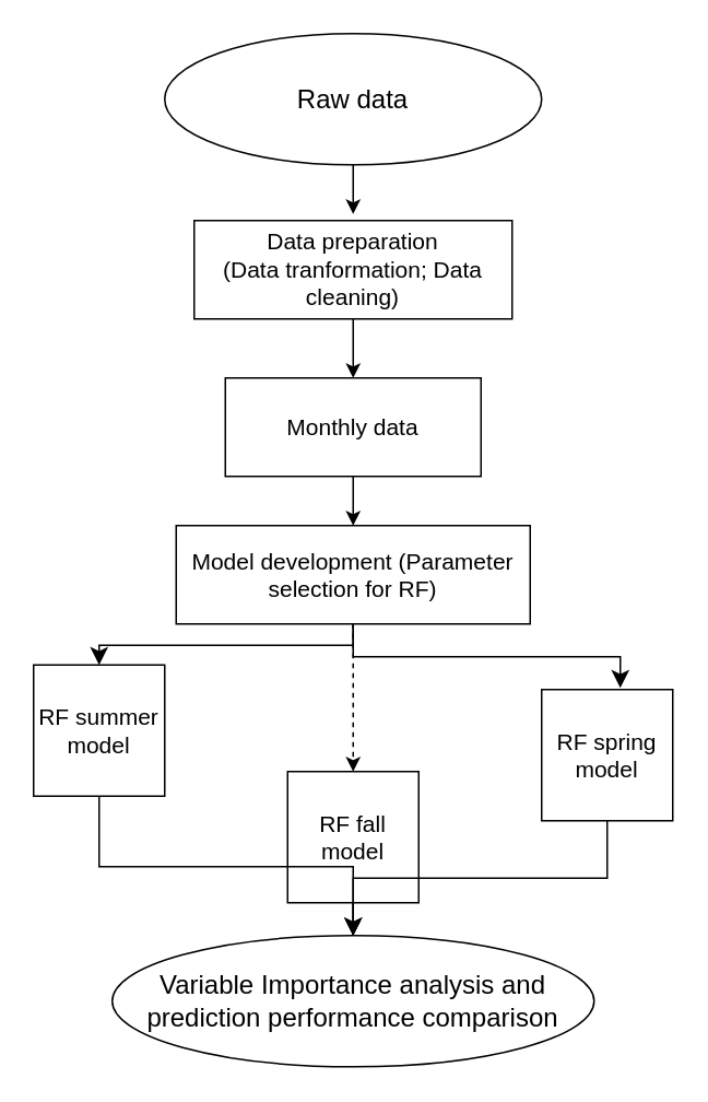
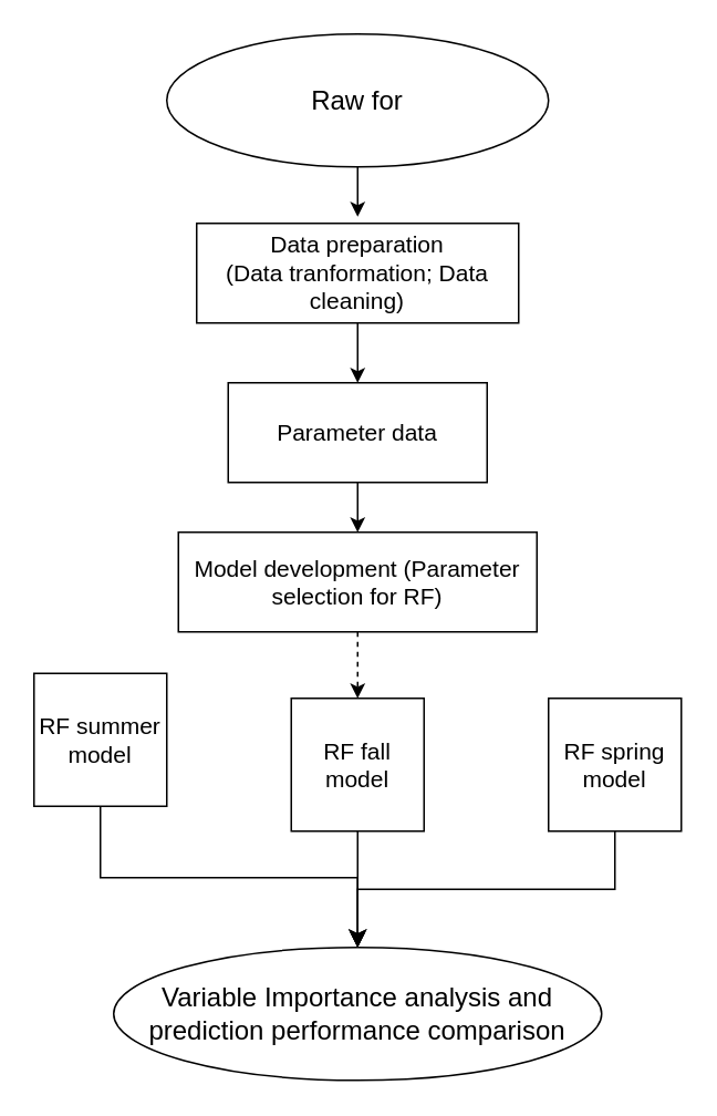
- <mxCell id="3" value="Raw data" style="ellipse;whiteSpace=wrap;html=1;fontSize=16;" vertex="1" parent="1"><mxGeometry x="100" y="20" width="230" height="80" as="geometry" /></mxCell>
+ <mxCell id="3" value="Raw for" style="ellipse;whiteSpace=wrap;html=1;fontSize=16;" vertex="1" parent="1"><mxGeometry x="100" y="20" width="230" height="80" as="geometry" /></mxCell>
- <mxCell id="7" value="Monthly data" style="rounded=0;whiteSpace=wrap;html=1;fontSize=14;" vertex="1" parent="1"><mxGeometry x="137" y="230" width="156" height="60" as="geometry" /></mxCell>
+ <mxCell id="7" value="Parameter data" style="rounded=0;whiteSpace=wrap;html=1;fontSize=14;" vertex="1" parent="1"><mxGeometry x="137" y="230" width="156" height="60" as="geometry" /></mxCell>
- <mxCell id="16" value="" style="edgeStyle=elbowEdgeStyle;elbow=vertical;endArrow=classic;html=1;curved=0;rounded=0;endSize=8;startSize=8;entryX=0.5;entryY=0;entryDx=0;entryDy=0;exitX=0.5;exitY=1;exitDx=0;exitDy=0;" edge="1" parent="1" source="9" target="10"><mxGeometry width="50" height="50" relative="1" as="geometry"><mxPoint x="211" y="380" as="sourcePoint" /><mxPoint x="241" y="360" as="targetPoint" /></mxGeometry></mxCell>
- <mxCell id="15" value="" style="edgeStyle=elbowEdgeStyle;elbow=vertical;endArrow=classic;html=1;curved=0;rounded=0;endSize=8;startSize=8;entryX=0.6;entryY=-0.012;entryDx=0;entryDy=0;entryPerimeter=0;exitX=0.5;exitY=1;exitDx=0;exitDy=0;" edge="1" parent="1" source="9" target="13"><mxGeometry width="50" height="50" relative="1" as="geometry"><mxPoint x="343" y="400" as="sourcePoint" /><mxPoint x="393" y="350" as="targetPoint" /></mxGeometry></mxCell>
- <mxCell id="12" value="RF fall model" style="whiteSpace=wrap;html=1;aspect=fixed;fontSize=14;" vertex="1" parent="1"><mxGeometry x="175" y="470" width="80" height="80" as="geometry" /></mxCell>
+ <mxCell id="12" value="RF fall model" style="whiteSpace=wrap;html=1;aspect=fixed;fontSize=14;" vertex="1" parent="1"><mxGeometry x="175" y="420" width="80" height="80" as="geometry" /></mxCell>
